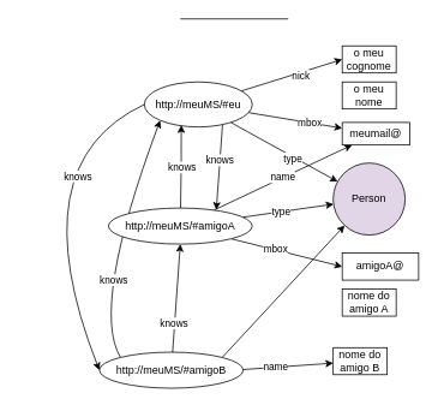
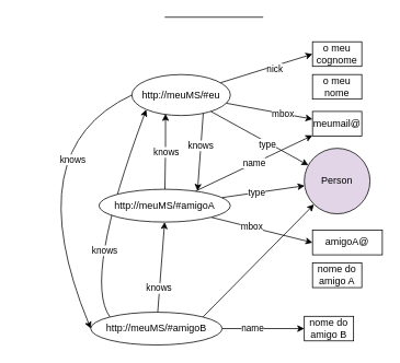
- <mxCell id="22" value="meumail@" style="rounded=0;whiteSpace=wrap;html=1;" vertex="1" parent="1"><mxGeometry x="380" y="135" width="75" height="25" as="geometry" /></mxCell>
+ <mxCell id="22" value="meumail@" style="rounded=0;whiteSpace=wrap;html=1;" vertex="1" parent="1"><mxGeometry x="380" y="135" width="60" height="30" as="geometry" /></mxCell>
- <mxCell id="33" value="http://meuMS/#amigoB" style="ellipse;whiteSpace=wrap;html=1;" vertex="1" parent="1"><mxGeometry x="110" y="390" width="160" height="40" as="geometry" /></mxCell>
+ <mxCell id="33" value="http://meuMS/#amigoB" style="ellipse;whiteSpace=wrap;html=1;" vertex="1" parent="1"><mxGeometry x="110" y="380" width="160" height="40" as="geometry" /></mxCell>
